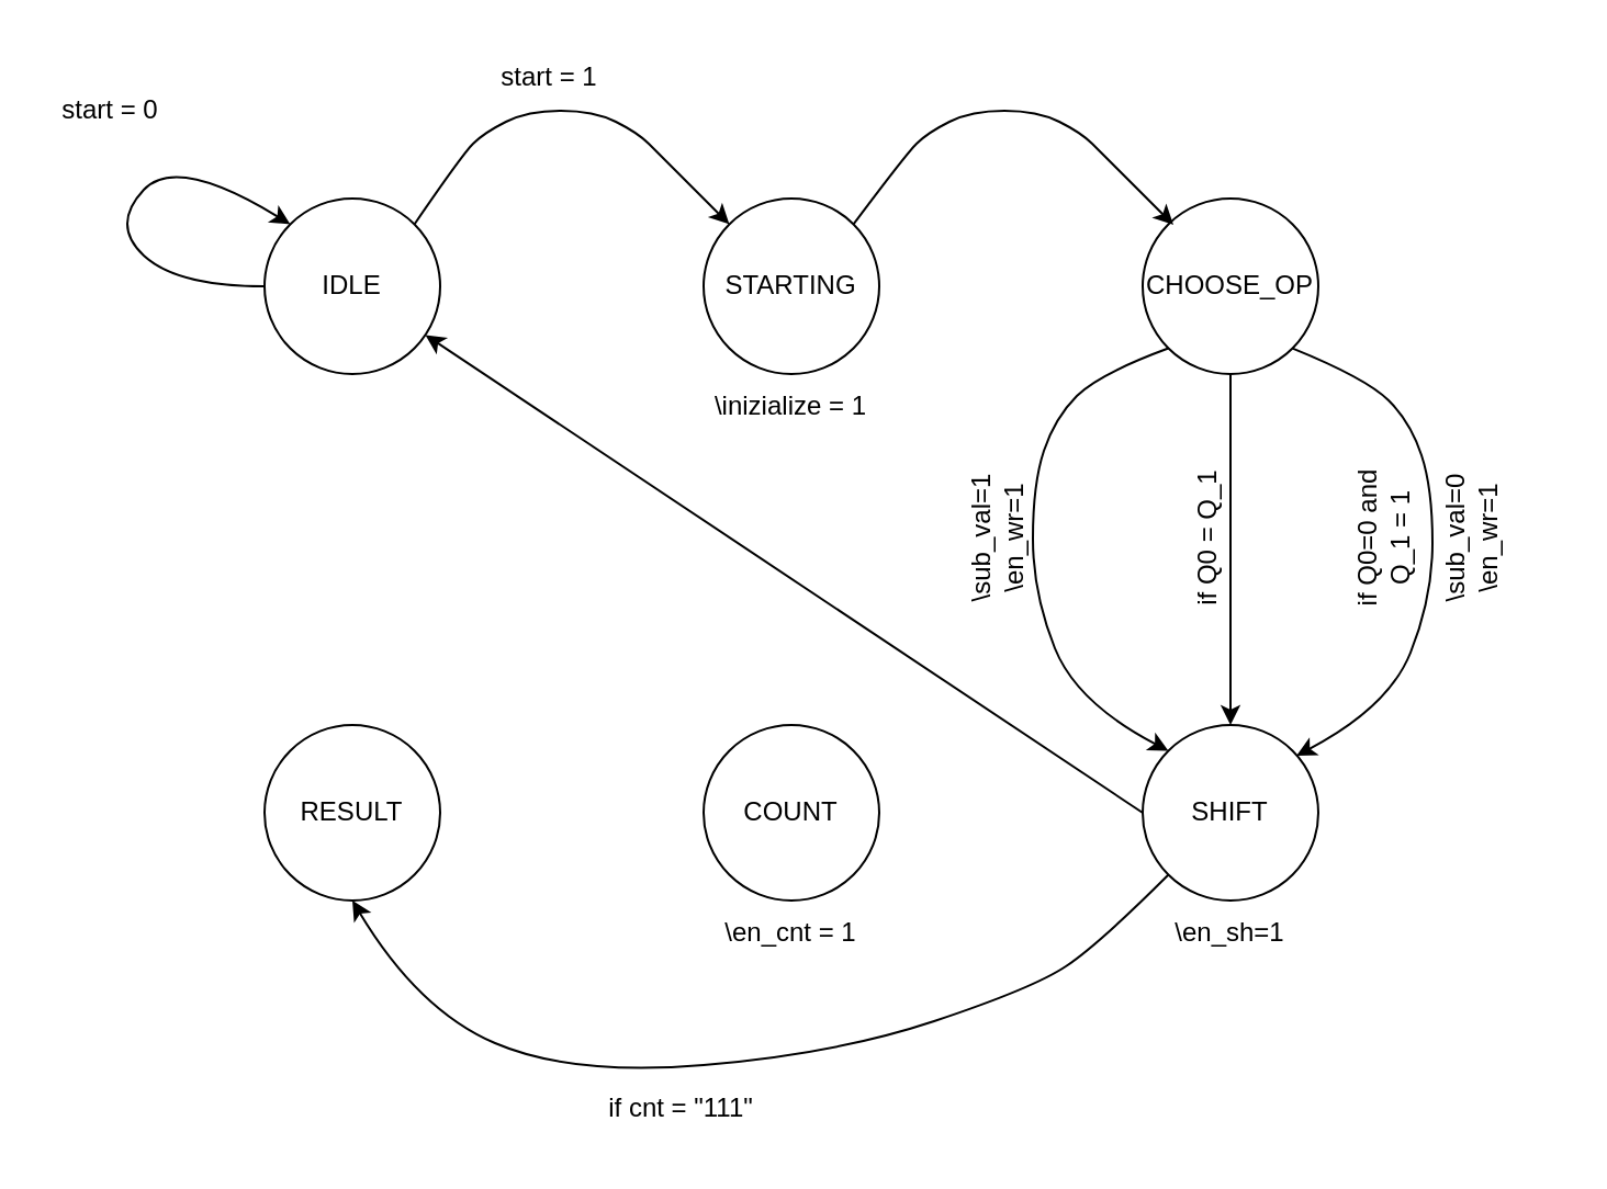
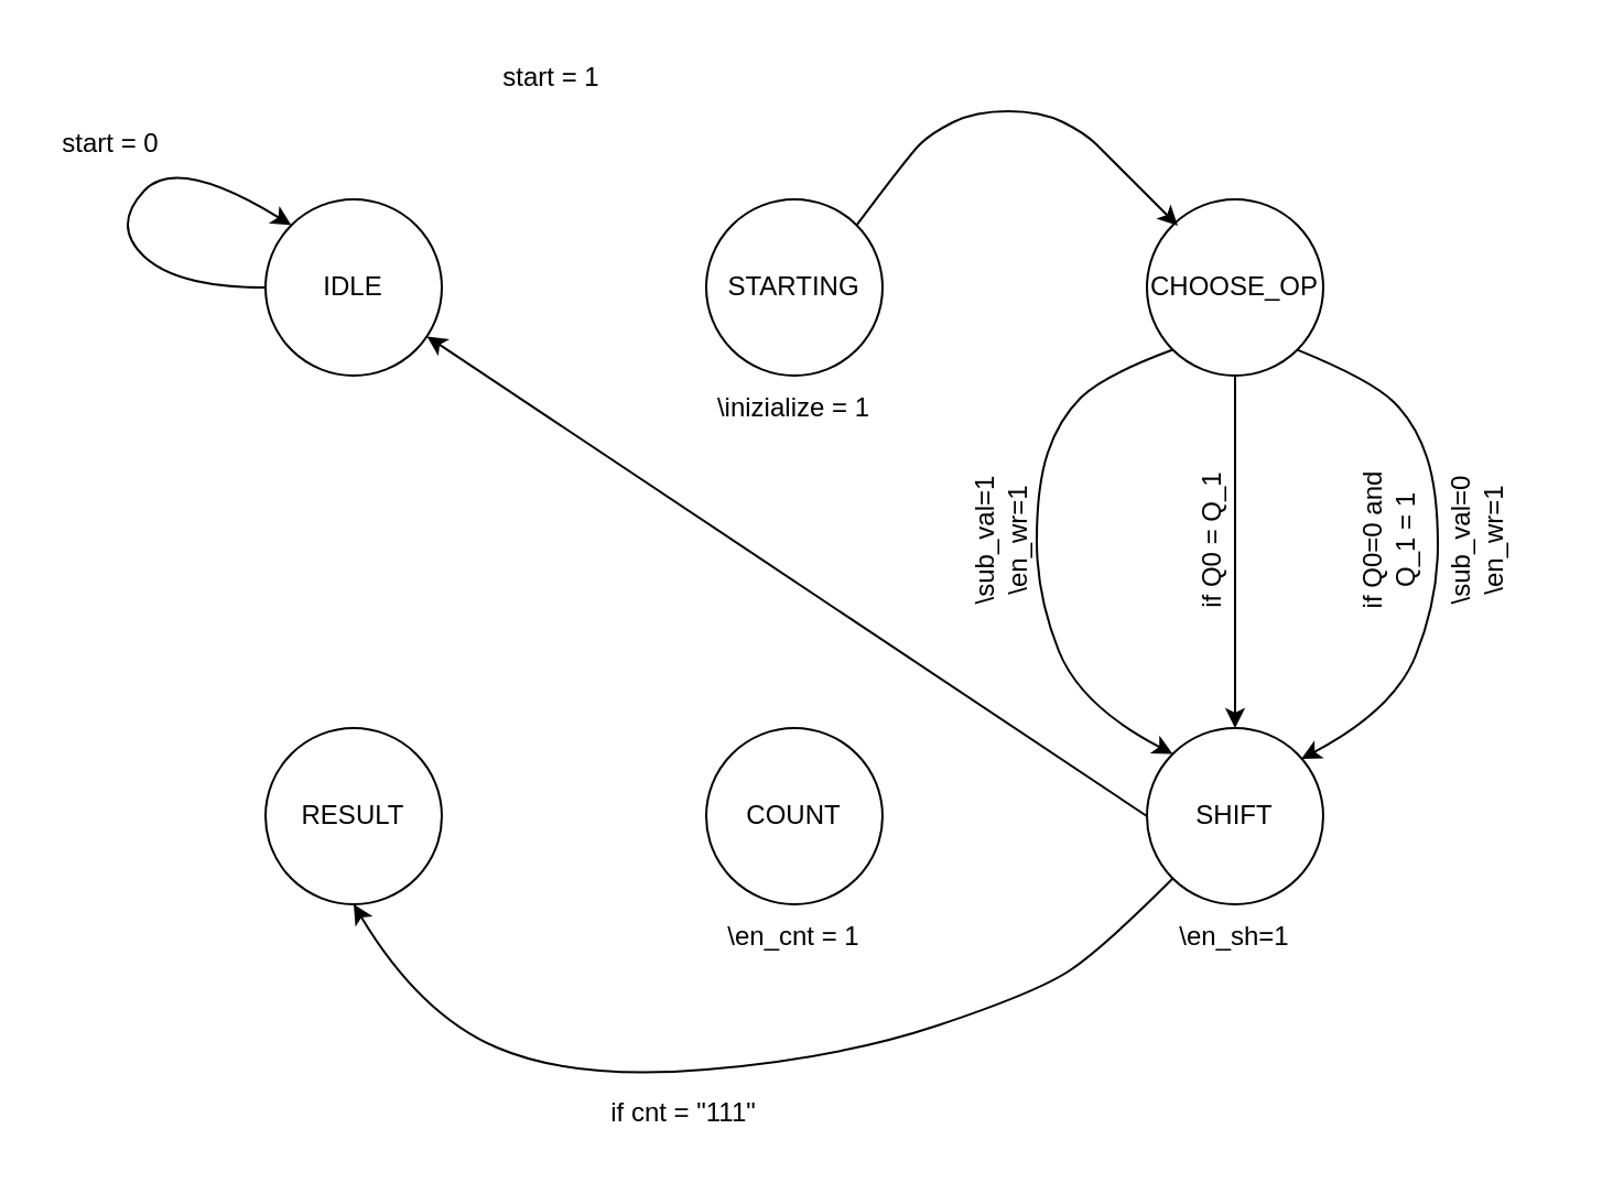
- <mxCell id="6" value="start = 0" style="text;html=1;align=center;verticalAlign=middle;whiteSpace=wrap;rounded=0;" vertex="1" parent="1"><mxGeometry x="20" y="35" width="60" height="30" as="geometry" /></mxCell>
+ <mxCell id="6" value="start = 0" style="text;html=1;align=center;verticalAlign=middle;whiteSpace=wrap;rounded=0;" vertex="1" parent="1"><mxGeometry x="20" y="50" width="60" height="30" as="geometry" /></mxCell>
- <mxCell id="7" value="" style="curved=1;endArrow=classic;html=1;rounded=0;entryX=0;entryY=0;entryDx=0;entryDy=0;exitX=1;exitY=0;exitDx=0;exitDy=0;" edge="1" parent="1" source="2" target="3"><mxGeometry width="50" height="50" relative="1" as="geometry"><mxPoint x="280" y="120" as="sourcePoint" /><mxPoint x="330" y="70" as="targetPoint" /><Array as="points"><mxPoint x="210" y="70" /><mxPoint x="220" y="60" /><mxPoint x="240" y="50" /><mxPoint x="270" y="50" /><mxPoint x="290" y="60" /><mxPoint x="300" y="70" /></Array></mxGeometry></mxCell>
